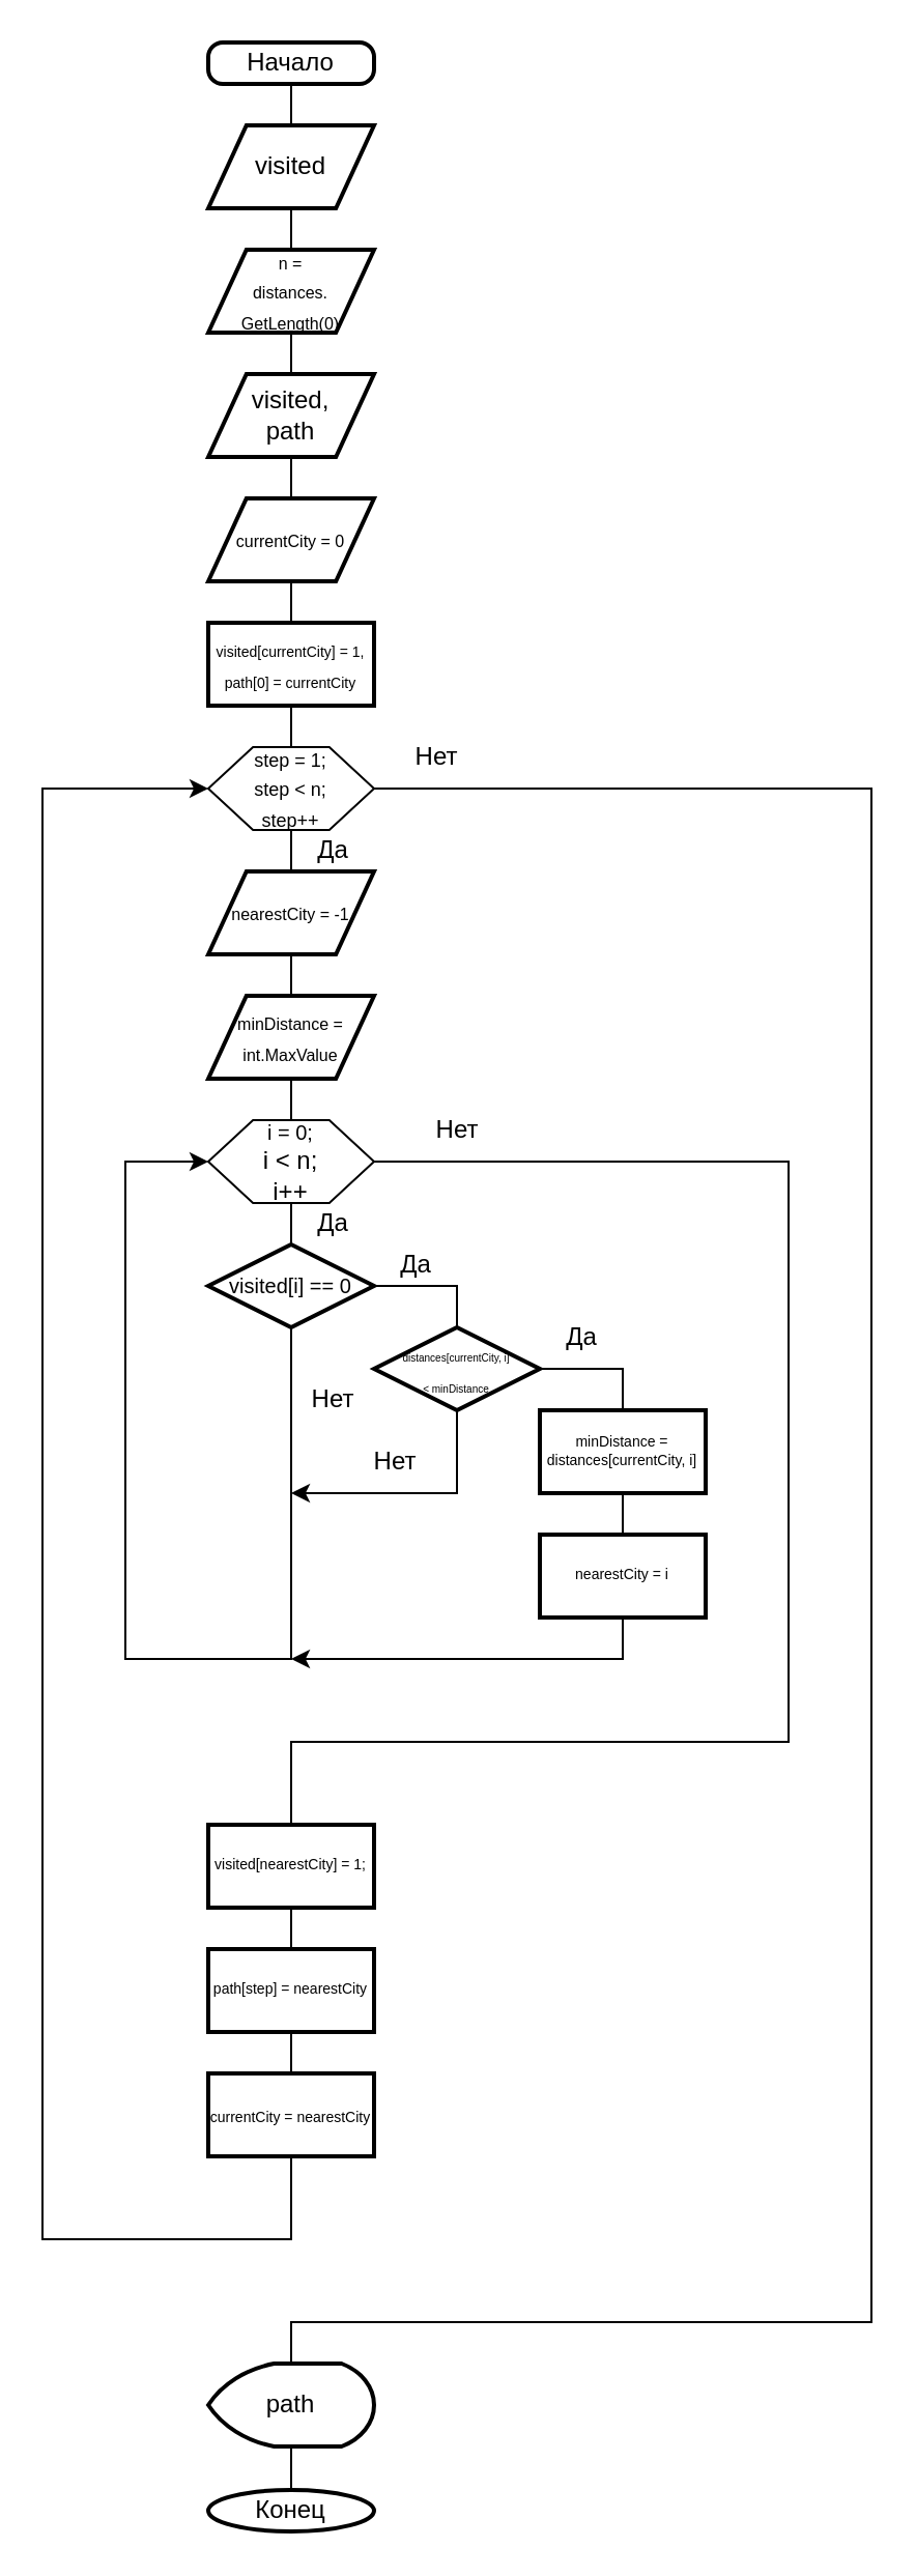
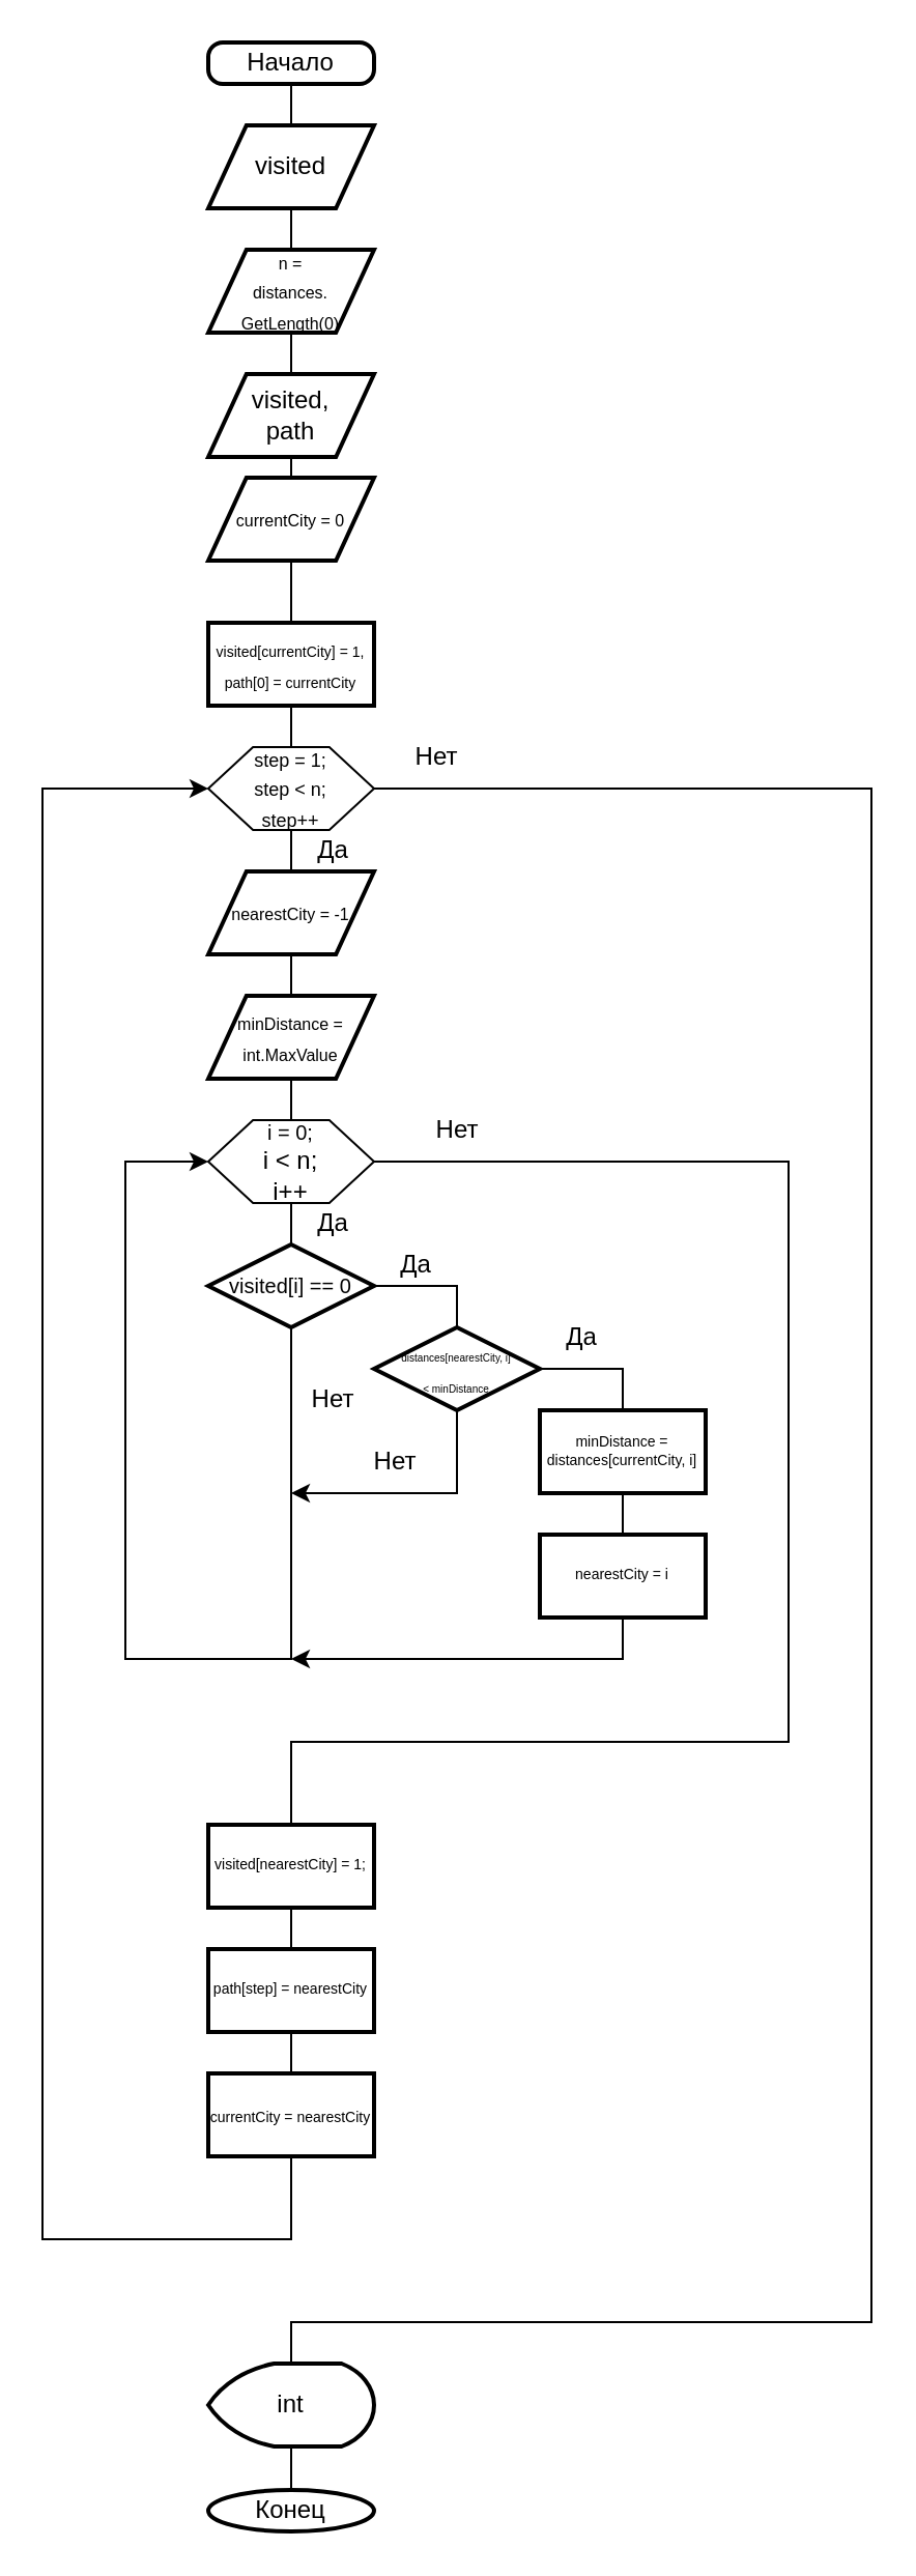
- <mxCell id="9" value="&lt;font style=&quot;font-size: 8px;&quot;&gt;currentCity = 0&lt;/font&gt;" style="shape=parallelogram;html=1;strokeWidth=2;perimeter=parallelogramPerimeter;whiteSpace=wrap;rounded=0;arcSize=12;size=0.23;" vertex="1" parent="1"><mxGeometry x="100" y="240" width="80" height="40" as="geometry" /></mxCell>
+ <mxCell id="9" value="&lt;font style=&quot;font-size: 8px;&quot;&gt;currentCity = 0&lt;/font&gt;" style="shape=parallelogram;html=1;strokeWidth=2;perimeter=parallelogramPerimeter;whiteSpace=wrap;rounded=0;arcSize=12;size=0.23;" vertex="1" parent="1"><mxGeometry x="100" y="230" width="80" height="40" as="geometry" /></mxCell>
- <mxCell id="28" value="&lt;font style=&quot;font-size: 5px;&quot;&gt;distances[currentCity, i]&lt;br&gt;&amp;lt; minDistance&lt;/font&gt;" style="strokeWidth=2;html=1;shape=mxgraph.flowchart.decision;whiteSpace=wrap;" vertex="1" parent="1"><mxGeometry x="180" y="640" width="80" height="40" as="geometry" /></mxCell>
+ <mxCell id="28" value="&lt;font style=&quot;font-size: 5px;&quot;&gt;distances[nearestCity, i]&lt;br&gt;&amp;lt; minDistance&lt;/font&gt;" style="strokeWidth=2;html=1;shape=mxgraph.flowchart.decision;whiteSpace=wrap;" vertex="1" parent="1"><mxGeometry x="180" y="640" width="80" height="40" as="geometry" /></mxCell>
- <mxCell id="48" value="path" style="strokeWidth=2;html=1;shape=mxgraph.flowchart.display;whiteSpace=wrap;" vertex="1" parent="1"><mxGeometry x="100" y="1140" width="80" height="40" as="geometry" /></mxCell>
+ <mxCell id="48" value="int" style="strokeWidth=2;html=1;shape=mxgraph.flowchart.display;whiteSpace=wrap;" vertex="1" parent="1"><mxGeometry x="100" y="1140" width="80" height="40" as="geometry" /></mxCell>
